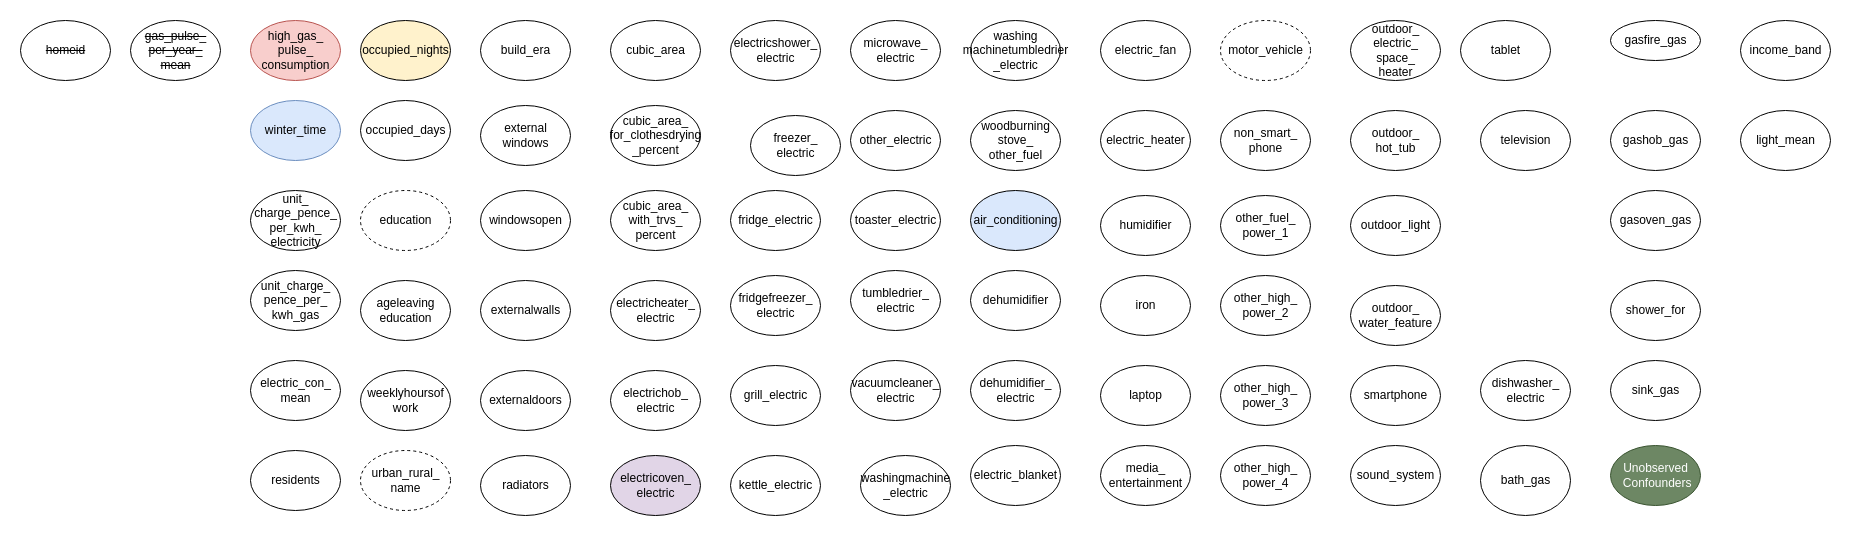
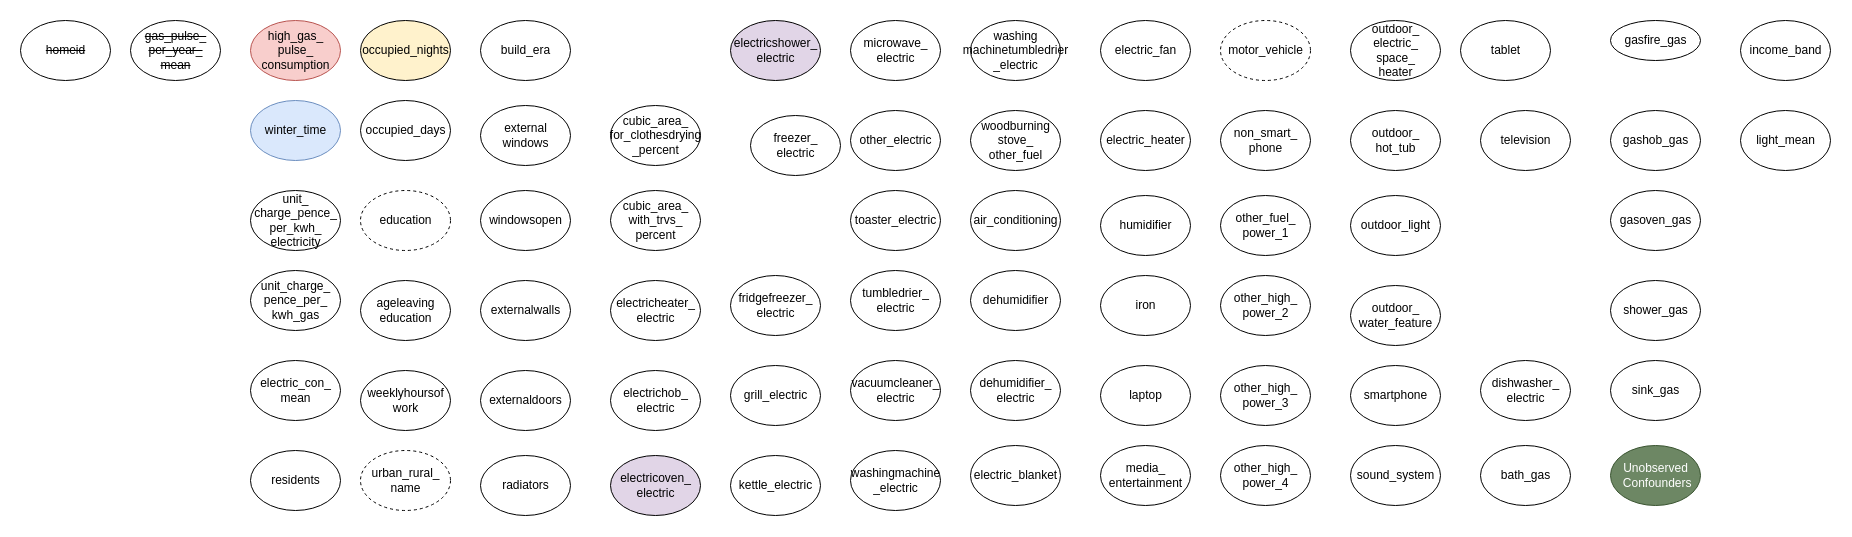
- <mxCell id="18" value="cubic_area" style="ellipse;html=1;shadow=0;sketch=0;overflow=visible;" parent="1" vertex="1"><mxGeometry x="610" y="20" width="90" height="60" as="geometry" /></mxCell>
- <mxCell id="27" value="electricshower_&lt;br&gt;electric" style="ellipse;html=1;shadow=0;sketch=0;overflow=visible;" parent="1" vertex="1"><mxGeometry x="730" y="20" width="90" height="60" as="geometry" /></mxCell>
+ <mxCell id="27" value="electricshower_&lt;br&gt;electric" style="ellipse;html=1;shadow=0;sketch=0;overflow=visible;fillColor=#e1d5e7;" parent="1" vertex="1"><mxGeometry x="730" y="20" width="90" height="60" as="geometry" /></mxCell>
- <mxCell id="29" value="fridge_electric" style="ellipse;html=1;shadow=0;sketch=0;overflow=visible;" parent="1" vertex="1"><mxGeometry x="730" y="190" width="90" height="60" as="geometry" /></mxCell>
- <mxCell id="43" value="air_conditioning" style="ellipse;html=1;shadow=0;sketch=0;overflow=visible;fillColor=#dae8fc;" parent="1" vertex="1"><mxGeometry x="970" y="190" width="90" height="60" as="geometry" /></mxCell>
+ <mxCell id="43" value="air_conditioning" style="ellipse;html=1;shadow=0;sketch=0;overflow=visible;" parent="1" vertex="1"><mxGeometry x="970" y="190" width="90" height="60" as="geometry" /></mxCell>
- <mxCell id="71" value="shower_for" style="ellipse;html=1;shadow=0;sketch=0;overflow=visible;" parent="1" vertex="1"><mxGeometry x="1610" y="280" width="90" height="60" as="geometry" /></mxCell>
+ <mxCell id="71" value="shower_gas" style="ellipse;html=1;shadow=0;sketch=0;overflow=visible;" parent="1" vertex="1"><mxGeometry x="1610" y="280" width="90" height="60" as="geometry" /></mxCell>
- <mxCell id="67" value="bath_gas" style="ellipse;html=1;shadow=0;sketch=0;overflow=visible;" parent="1" vertex="1"><mxGeometry x="1480" y="445" width="90" height="70" as="geometry" /></mxCell>
+ <mxCell id="67" value="bath_gas" style="ellipse;html=1;shadow=0;sketch=0;overflow=visible;" parent="1" vertex="1"><mxGeometry x="1480" y="445" width="90" height="60" as="geometry" /></mxCell>
- <mxCell id="47" value="washingmachine&lt;br&gt;_electric" style="ellipse;html=1;shadow=0;sketch=0;overflow=visible;" parent="1" vertex="1"><mxGeometry x="860" y="455" width="90" height="60" as="geometry" /></mxCell>
+ <mxCell id="47" value="washingmachine&lt;br&gt;_electric" style="ellipse;html=1;shadow=0;sketch=0;overflow=visible;" parent="1" vertex="1"><mxGeometry x="850" y="450" width="90" height="60" as="geometry" /></mxCell>
